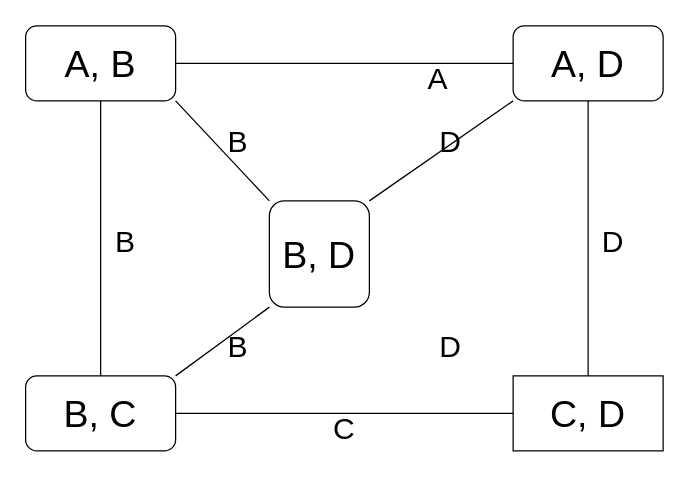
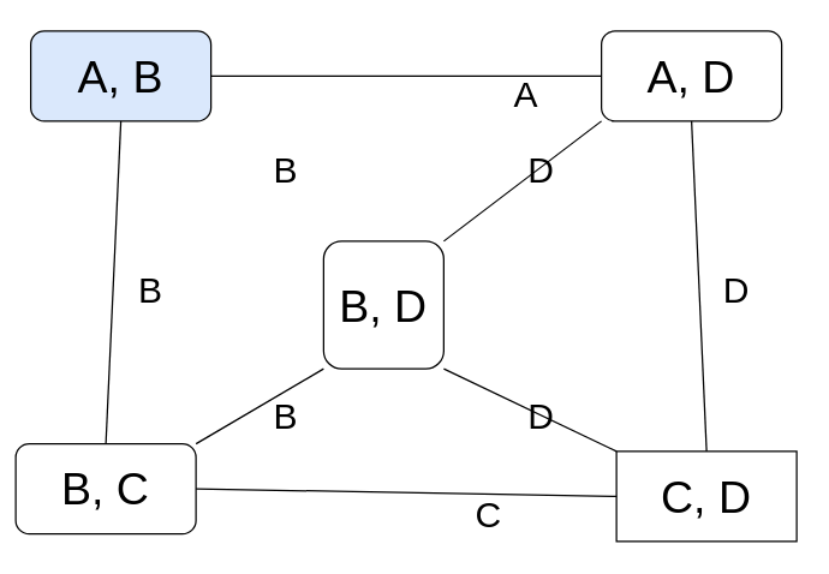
- <mxCell id="2" value="&lt;font style=&quot;font-size: 30px&quot;&gt;A, B&lt;/font&gt;" style="rounded=1;whiteSpace=wrap;html=1;" vertex="1" parent="1"><mxGeometry x="20" y="20" width="120" height="60" as="geometry" /></mxCell>
+ <mxCell id="2" value="&lt;font style=&quot;font-size: 30px&quot;&gt;A, B&lt;/font&gt;" style="rounded=1;whiteSpace=wrap;html=1;fillColor=#dae8fc;" vertex="1" parent="1"><mxGeometry x="20" y="20" width="120" height="60" as="geometry" /></mxCell>
- <mxCell id="6" value="&lt;font style=&quot;font-size: 30px&quot;&gt;A, D&lt;/font&gt;" style="rounded=1;whiteSpace=wrap;html=1;" vertex="1" parent="1"><mxGeometry x="410" y="20" width="120" height="60" as="geometry" /></mxCell>
+ <mxCell id="6" value="&lt;font style=&quot;font-size: 30px&quot;&gt;A, D&lt;/font&gt;" style="rounded=1;whiteSpace=wrap;html=1;" vertex="1" parent="1"><mxGeometry x="400" y="20" width="120" height="60" as="geometry" /></mxCell>
- <mxCell id="15" style="edgeStyle=none;rounded=0;orthogonalLoop=1;jettySize=auto;html=1;fontSize=30;endArrow=none;endFill=0;exitX=0;exitY=0;exitDx=0;exitDy=0;entryX=1;entryY=1;entryDx=0;entryDy=0;" edge="1" parent="1" source="14" target="2"><mxGeometry relative="1" as="geometry"><mxPoint x="420" y="60" as="sourcePoint" /><mxPoint x="160" y="50" as="targetPoint" /></mxGeometry></mxCell>
+ <mxCell id="17" style="edgeStyle=none;rounded=0;orthogonalLoop=1;jettySize=auto;html=1;entryX=1;entryY=1;entryDx=0;entryDy=0;fontSize=30;endArrow=none;endFill=0;exitX=0;exitY=0;exitDx=0;exitDy=0;" edge="1" parent="1" source="7" target="14"><mxGeometry relative="1" as="geometry"><mxPoint x="440" y="80" as="sourcePoint" /><mxPoint x="170" y="80" as="targetPoint" /></mxGeometry></mxCell>
- <mxCell id="3" value="&lt;font style=&quot;font-size: 30px&quot;&gt;B, C&lt;/font&gt;" style="rounded=1;whiteSpace=wrap;html=1;" vertex="1" parent="1"><mxGeometry x="20" y="300" width="120" height="60" as="geometry" /></mxCell>
+ <mxCell id="3" value="&lt;font style=&quot;font-size: 30px&quot;&gt;B, C&lt;/font&gt;" style="rounded=1;whiteSpace=wrap;html=1;" vertex="1" parent="1"><mxGeometry x="10" y="295" width="120" height="60" as="geometry" /></mxCell>
- <mxCell id="13" value="&lt;font style=&quot;font-size: 24px&quot;&gt;C&lt;/font&gt;" style="text;html=1;strokeColor=none;fillColor=none;align=center;verticalAlign=middle;whiteSpace=wrap;rounded=0;fontSize=30;" vertex="1" parent="1"><mxGeometry x="235" y="330" width="80" height="20" as="geometry" /></mxCell>
+ <mxCell id="13" value="&lt;font style=&quot;font-size: 24px&quot;&gt;C&lt;/font&gt;" style="text;html=1;strokeColor=none;fillColor=none;align=center;verticalAlign=middle;whiteSpace=wrap;rounded=0;fontSize=30;" vertex="1" parent="1"><mxGeometry x="285" y="330" width="80" height="20" as="geometry" /></mxCell>
